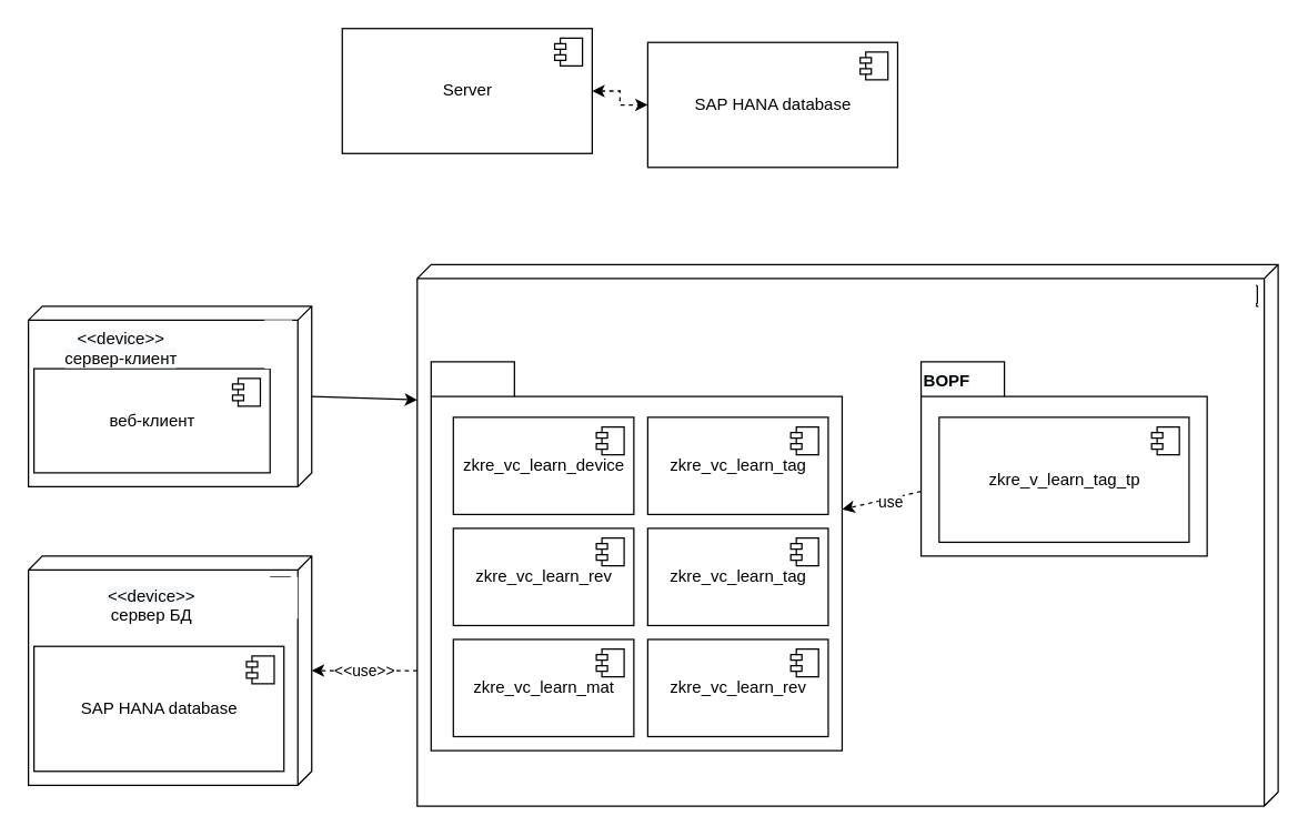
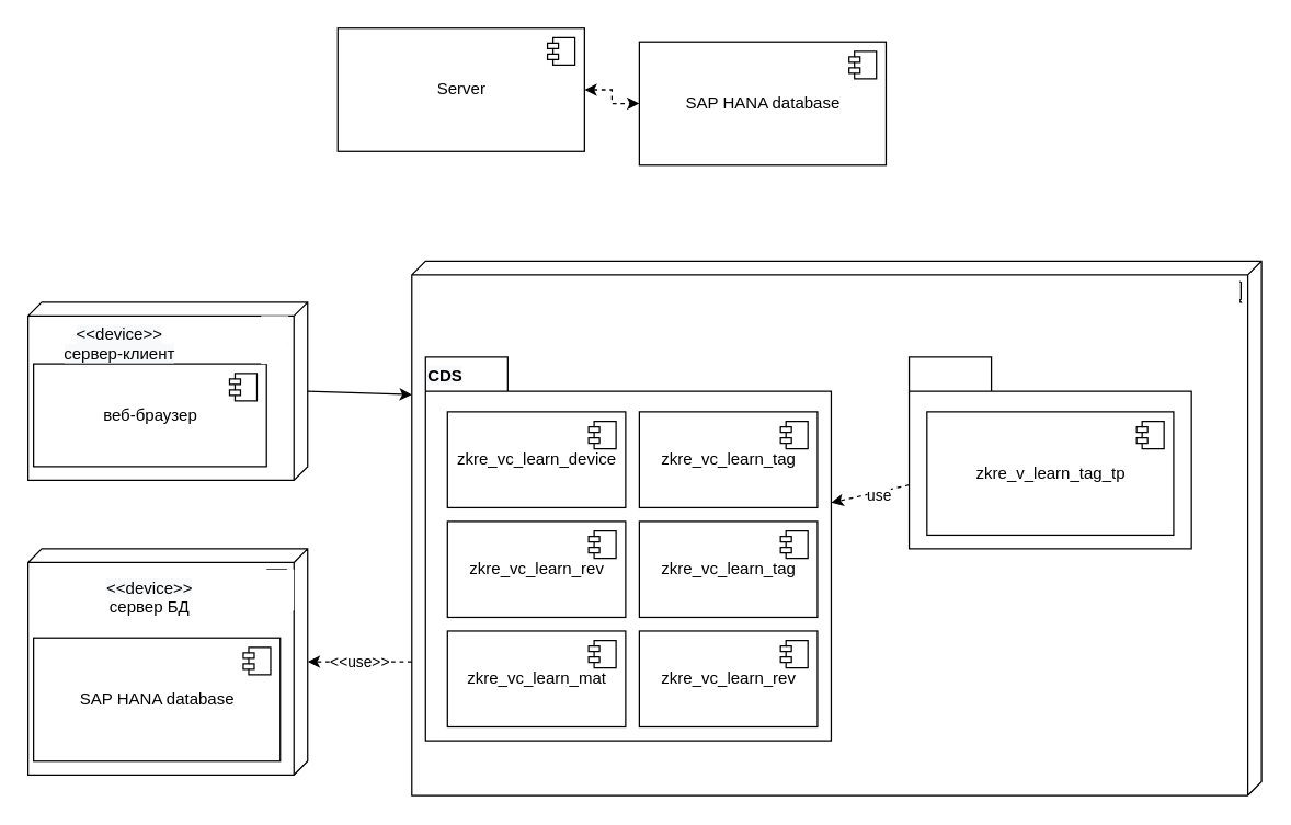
+ <mxCell id="13" value="&lt;span style=&quot;color: rgb(0 , 0 , 0) ; font-family: &amp;#34;helvetica&amp;#34; ; font-size: 12px ; font-style: normal ; font-weight: 700 ; letter-spacing: normal ; text-align: center ; text-indent: 0px ; text-transform: none ; word-spacing: 0px ; background-color: rgb(248 , 249 , 250) ; display: inline ; float: none&quot;&gt;CDS&lt;/span&gt;" style="text;whiteSpace=wrap;html=1;" vertex="1" parent="1"><mxGeometry x="310" y="260" width="50" height="30" as="geometry" /></mxCell>
- <mxCell id="27" value="&lt;span style=&quot;color: rgb(0 , 0 , 0) ; font-family: &amp;#34;helvetica&amp;#34; ; font-size: 12px ; font-style: normal ; font-weight: 700 ; letter-spacing: normal ; text-align: center ; text-indent: 0px ; text-transform: none ; word-spacing: 0px ; background-color: rgb(248 , 249 , 250) ; display: inline ; float: none&quot;&gt;BOPF&lt;/span&gt;" style="text;whiteSpace=wrap;html=1;" vertex="1" parent="1"><mxGeometry x="662.87" y="260" width="50" height="30" as="geometry" /></mxCell>
- <mxCell id="5" value="веб-клиент" style="html=1;dropTarget=0;" parent="1" vertex="1"><mxGeometry x="24" y="265" width="170" height="75" as="geometry" /></mxCell>
+ <mxCell id="5" value="веб-браузер" style="html=1;dropTarget=0;" parent="1" vertex="1"><mxGeometry x="24" y="265" width="170" height="75" as="geometry" /></mxCell>
